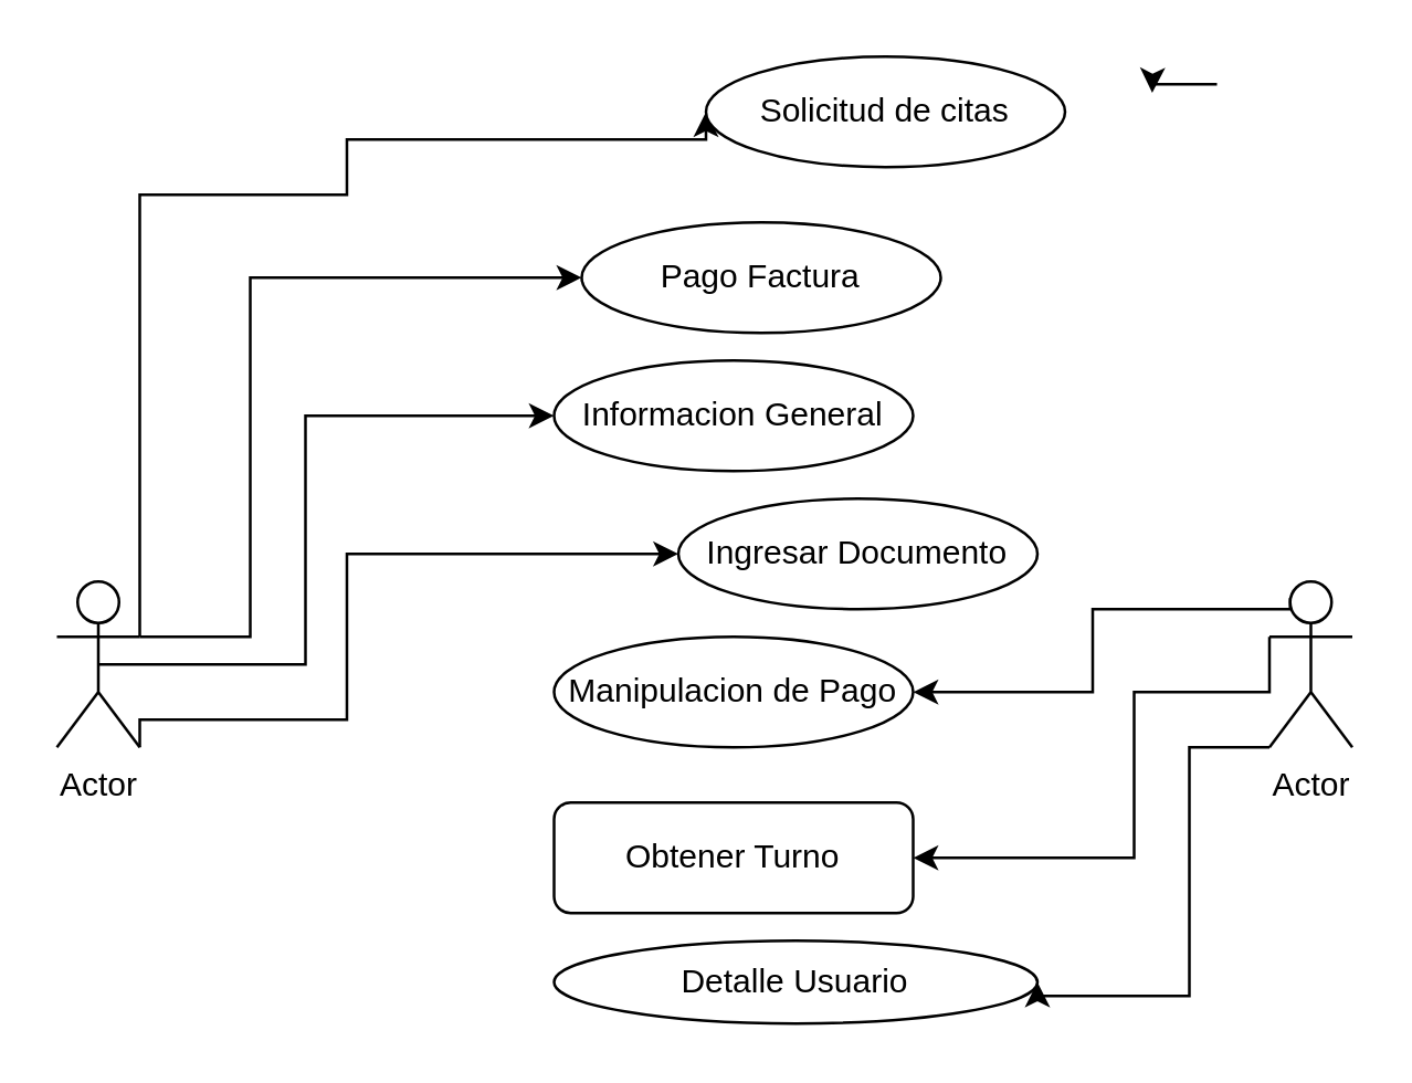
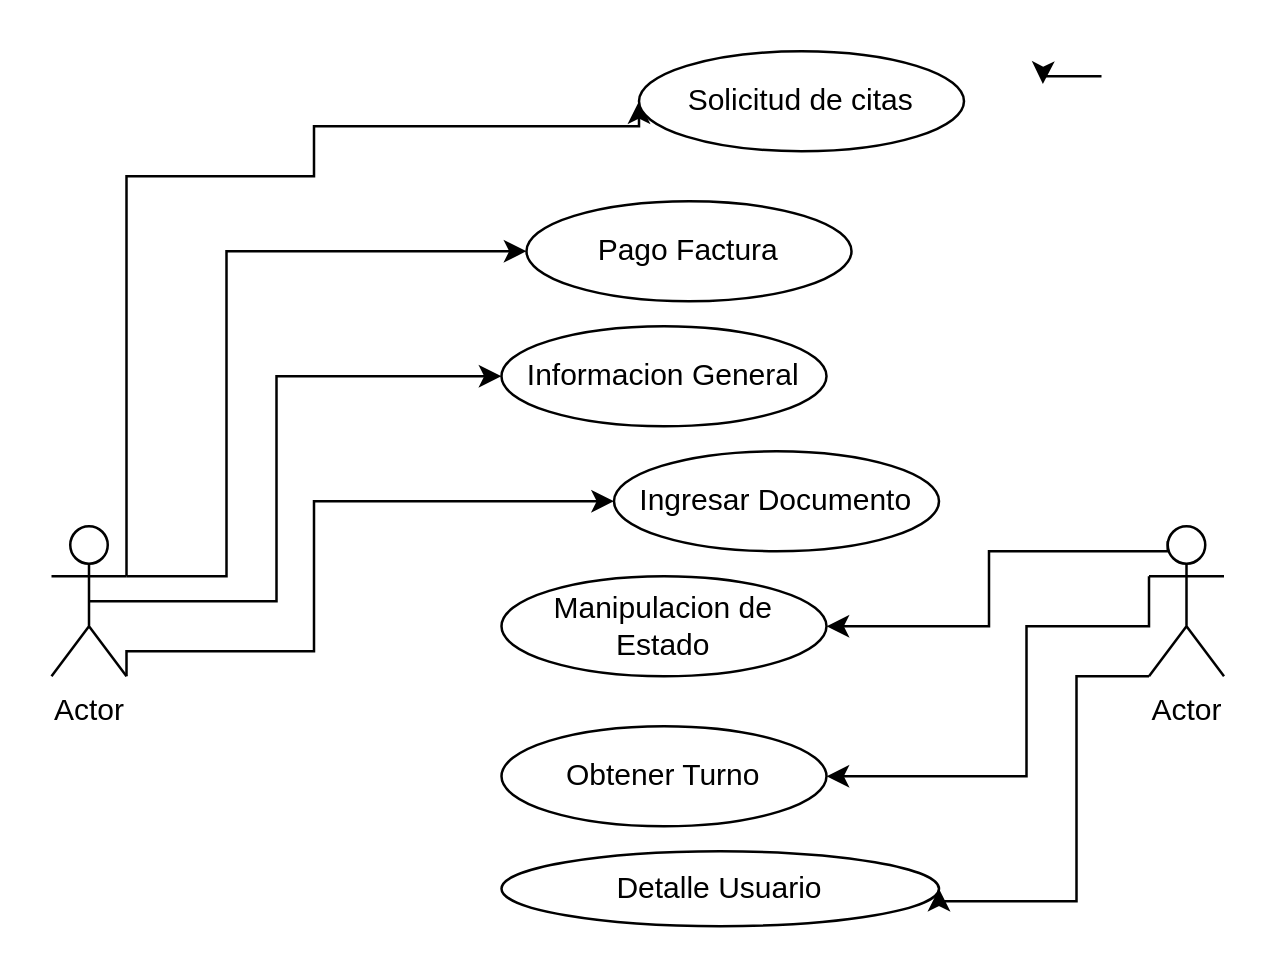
- <mxCell id="15" value="Manipulacion de Pago" style="ellipse;whiteSpace=wrap;html=1;" vertex="1" parent="1"><mxGeometry x="200" y="230" width="130" height="40" as="geometry" /></mxCell>
+ <mxCell id="15" value="Manipulacion de Estado" style="ellipse;whiteSpace=wrap;html=1;" vertex="1" parent="1"><mxGeometry x="200" y="230" width="130" height="40" as="geometry" /></mxCell>
- <mxCell id="16" value="Obtener Turno" style="whiteSpace=wrap;html=1;rounded=1;" vertex="1" parent="1"><mxGeometry x="200" y="290" width="130" height="40" as="geometry" /></mxCell>
+ <mxCell id="16" value="Obtener Turno" style="ellipse;whiteSpace=wrap;html=1;" vertex="1" parent="1"><mxGeometry x="200" y="290" width="130" height="40" as="geometry" /></mxCell>
